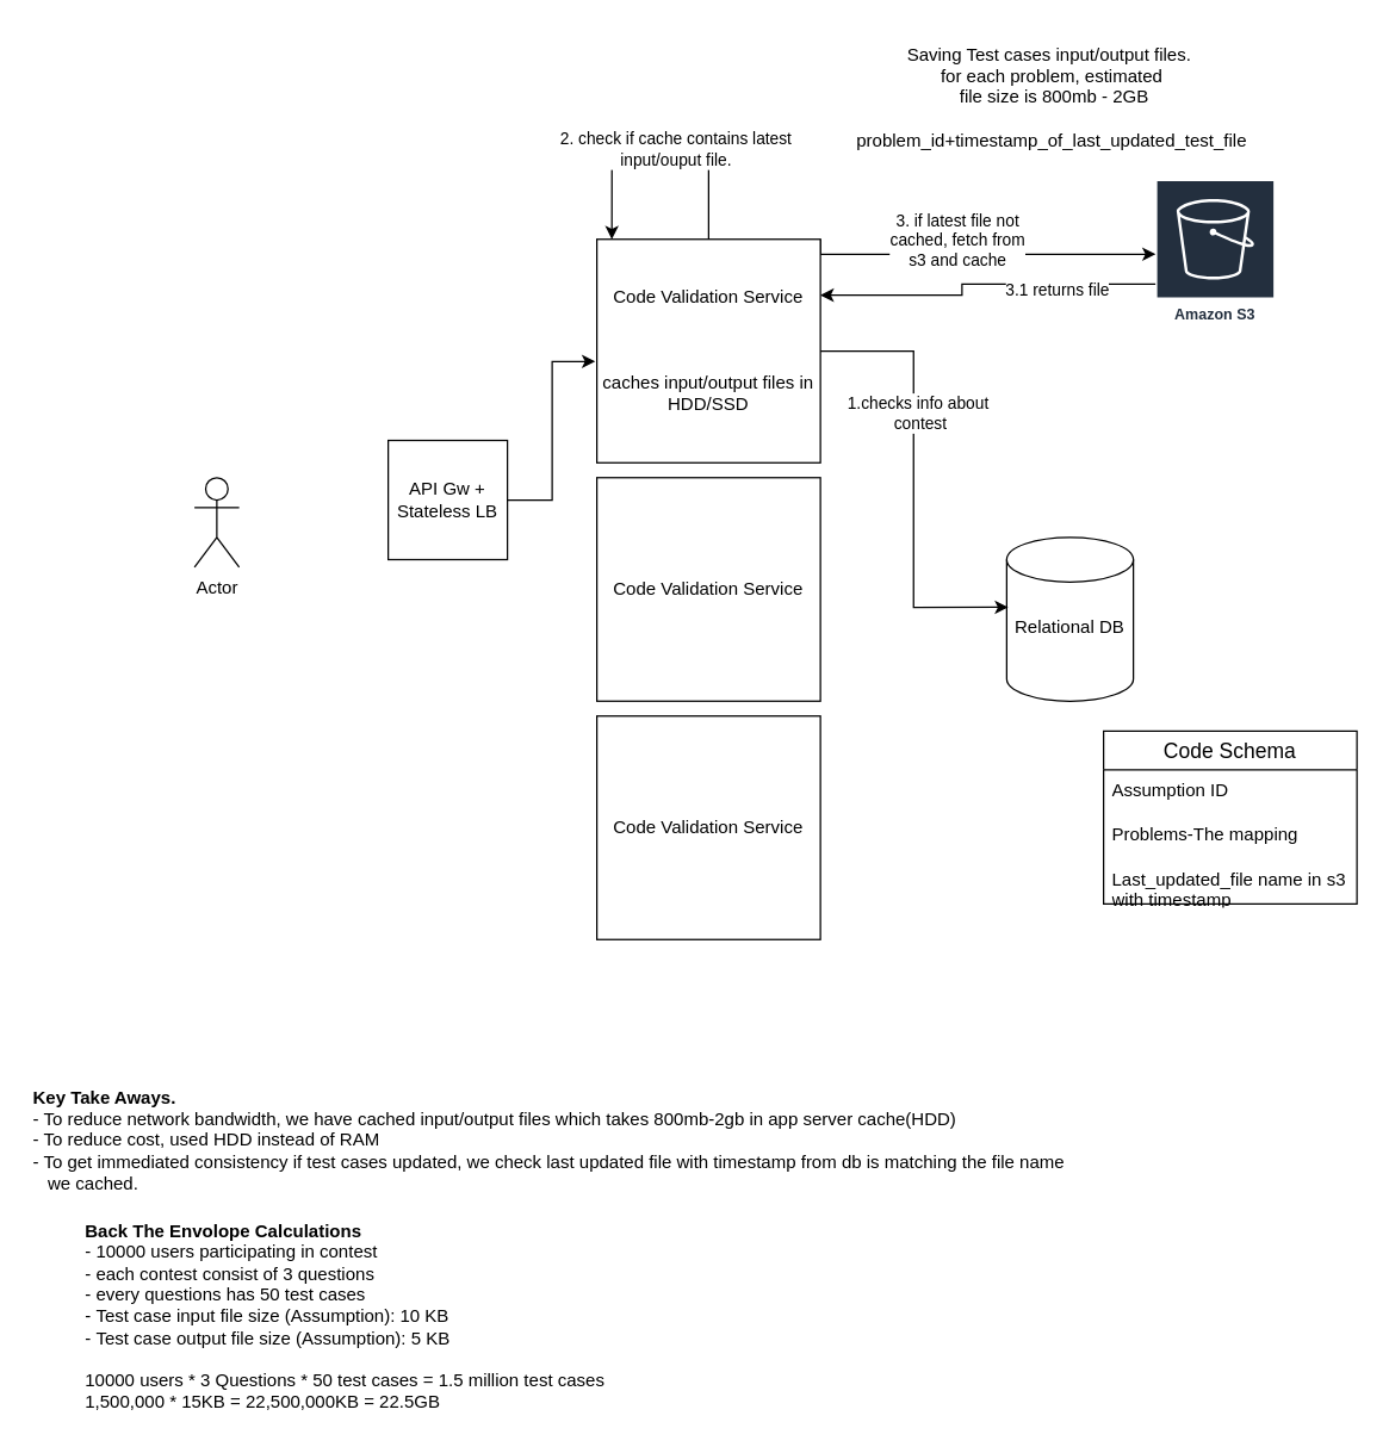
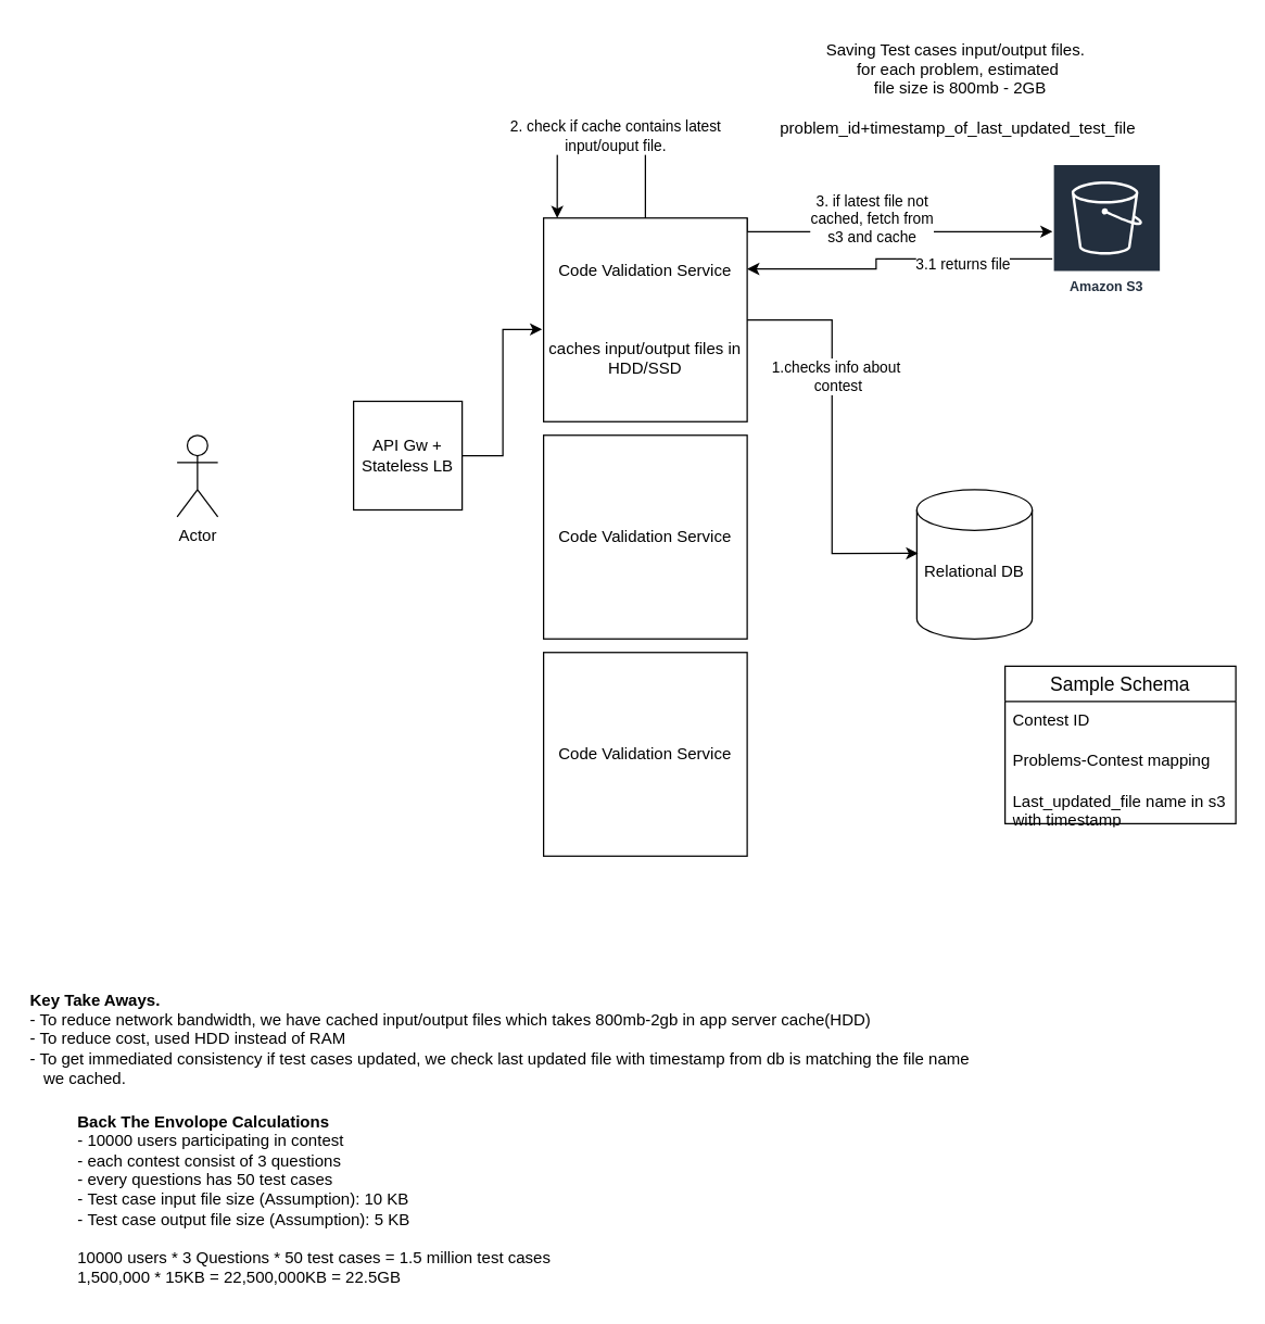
- <mxCell id="12" value="Code Schema" style="swimlane;fontStyle=0;childLayout=stackLayout;horizontal=1;startSize=26;horizontalStack=0;resizeParent=1;resizeParentMax=0;resizeLast=0;collapsible=1;marginBottom=0;align=center;fontSize=14;" vertex="1" parent="1"><mxGeometry x="740" y="490" width="170" height="116" as="geometry" /></mxCell>
+ <mxCell id="12" value="Sample Schema" style="swimlane;fontStyle=0;childLayout=stackLayout;horizontal=1;startSize=26;horizontalStack=0;resizeParent=1;resizeParentMax=0;resizeLast=0;collapsible=1;marginBottom=0;align=center;fontSize=14;" vertex="1" parent="1"><mxGeometry x="740" y="490" width="170" height="116" as="geometry" /></mxCell>
- <mxCell id="13" value="Assumption ID" style="text;strokeColor=none;fillColor=none;spacingLeft=4;spacingRight=4;overflow=hidden;rotatable=0;points=[[0,0.5],[1,0.5]];portConstraint=eastwest;fontSize=12;whiteSpace=wrap;html=1;" vertex="1" parent="12"><mxGeometry y="26" width="170" height="30" as="geometry" /></mxCell>
+ <mxCell id="13" value="Contest ID" style="text;strokeColor=none;fillColor=none;spacingLeft=4;spacingRight=4;overflow=hidden;rotatable=0;points=[[0,0.5],[1,0.5]];portConstraint=eastwest;fontSize=12;whiteSpace=wrap;html=1;" vertex="1" parent="12"><mxGeometry y="26" width="170" height="30" as="geometry" /></mxCell>
- <mxCell id="14" value="Problems-The mapping&amp;nbsp;" style="text;strokeColor=none;fillColor=none;spacingLeft=4;spacingRight=4;overflow=hidden;rotatable=0;points=[[0,0.5],[1,0.5]];portConstraint=eastwest;fontSize=12;whiteSpace=wrap;html=1;" vertex="1" parent="12"><mxGeometry y="56" width="170" height="30" as="geometry" /></mxCell>
+ <mxCell id="14" value="Problems-Contest mapping&amp;nbsp;" style="text;strokeColor=none;fillColor=none;spacingLeft=4;spacingRight=4;overflow=hidden;rotatable=0;points=[[0,0.5],[1,0.5]];portConstraint=eastwest;fontSize=12;whiteSpace=wrap;html=1;" vertex="1" parent="12"><mxGeometry y="56" width="170" height="30" as="geometry" /></mxCell>
